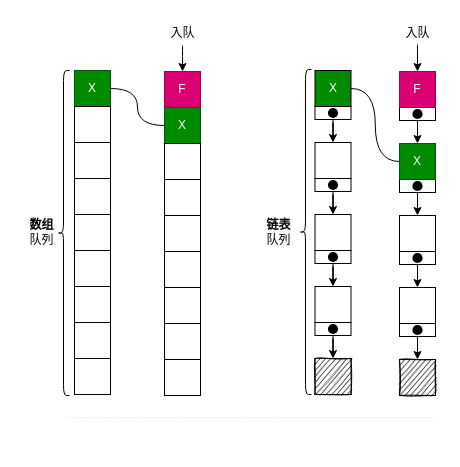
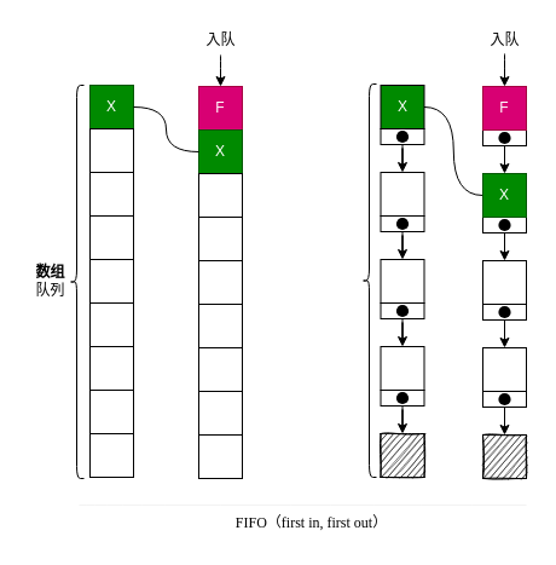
- <mxCell id="32" value="&lt;b&gt;链表&lt;/b&gt;&lt;br&gt;队列" style="text;html=1;align=center;verticalAlign=middle;resizable=0;points=[];autosize=1;strokeColor=none;fillColor=none;" vertex="1" parent="1"><mxGeometry x="257" y="211" width="42" height="41" as="geometry" /></mxCell>
+ <mxCell id="42" value="&lt;font face=&quot;Comic Sans MS&quot;&gt;FIFO（first in, first out）&lt;/font&gt;" style="text;html=1;align=center;verticalAlign=middle;resizable=0;points=[];autosize=1;strokeColor=none;fillColor=none;" vertex="1" parent="1"><mxGeometry x="173" y="418" width="168" height="27" as="geometry" /></mxCell>
